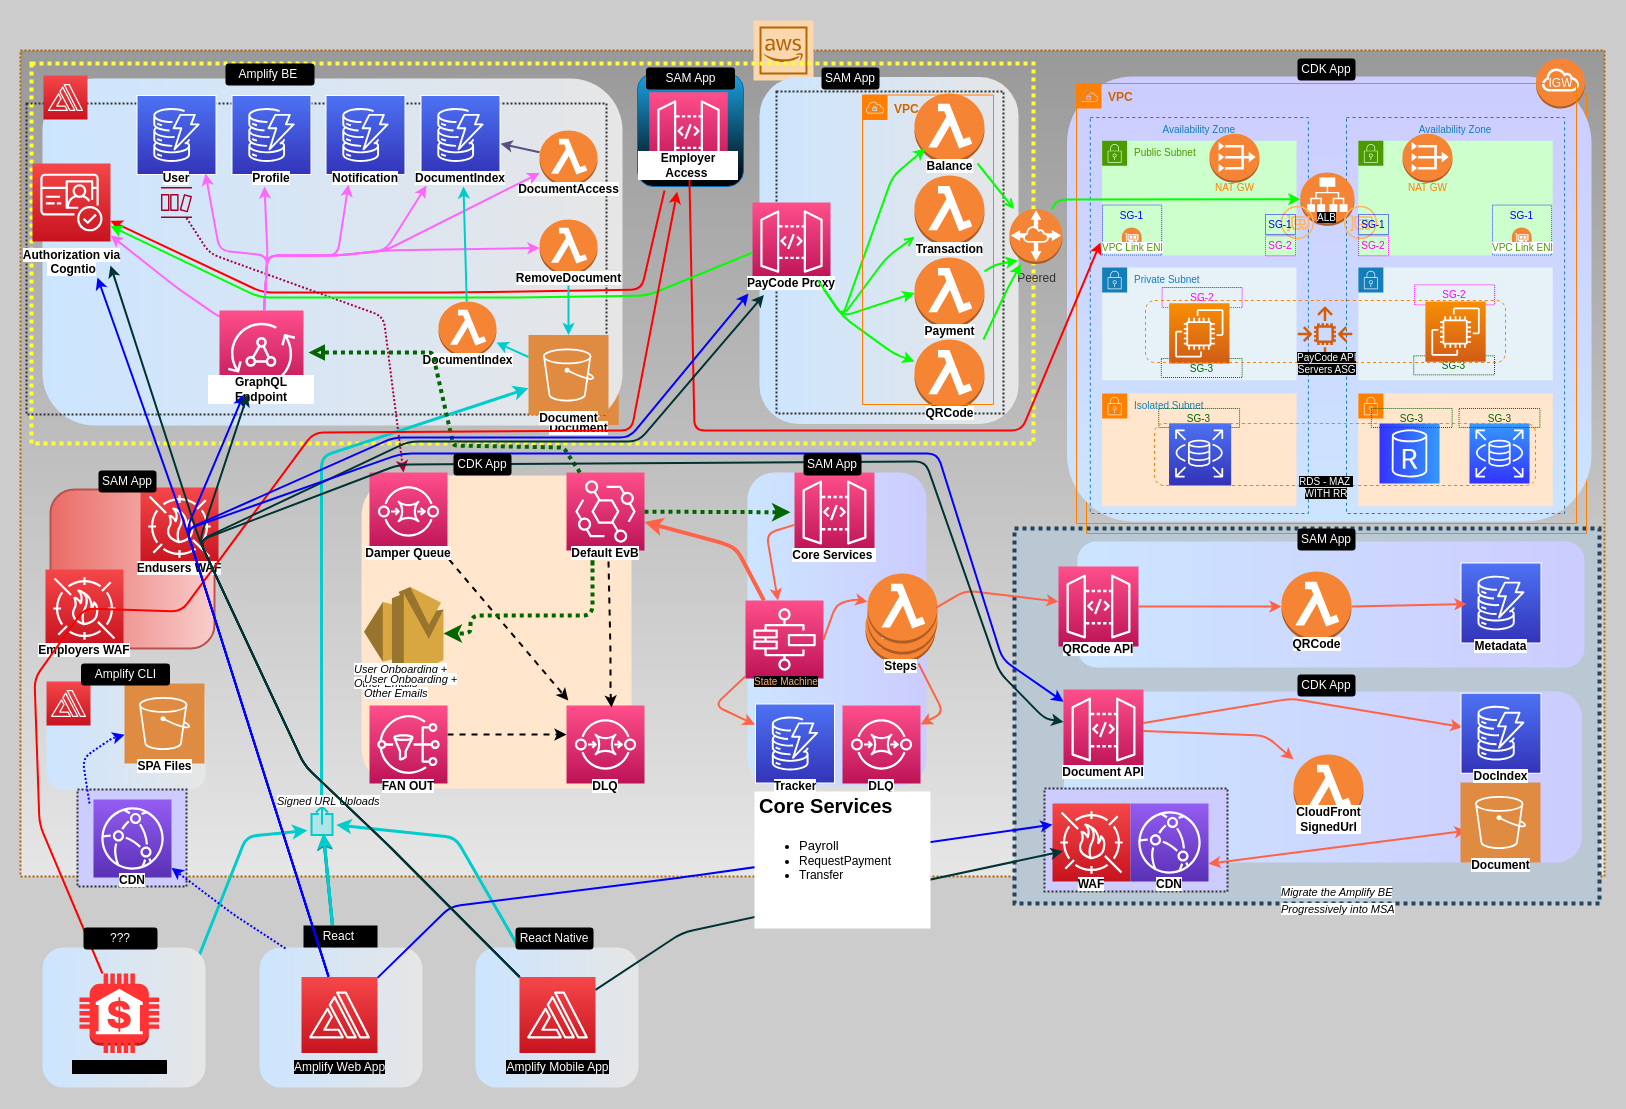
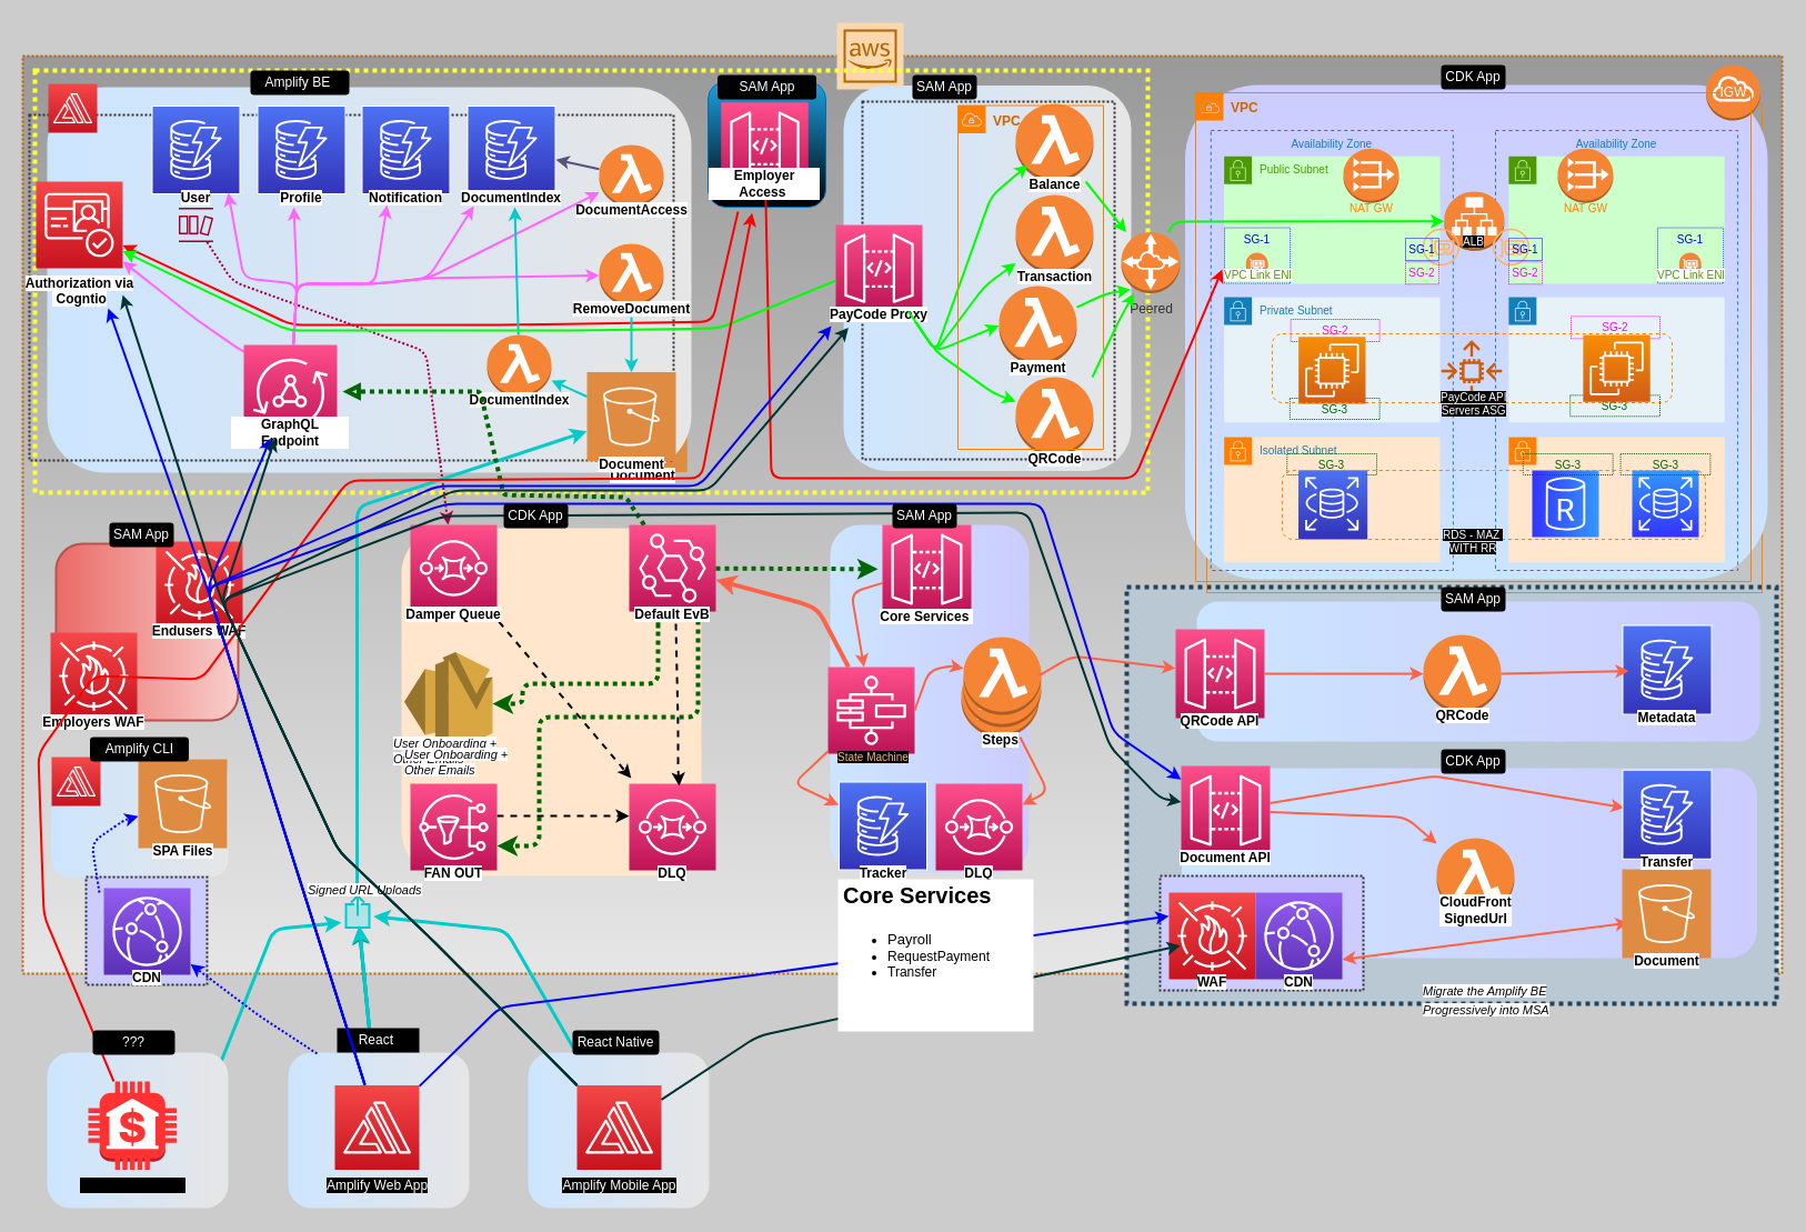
- <mxCell id="165" style="strokeWidth=2;strokeColor=#00FF00;edgeStyle=none;html=1;fillColor=#ffcd28;endArrow=open;endFill=1;startArrow=none;gradientColor=#ffa500;" edge="1" parent="103" source="113" target="163"><mxGeometry relative="1" as="geometry"><mxPoint x="937" y="311.759" as="sourcePoint" /><mxPoint x="734" y="325" as="targetPoint" /><Array as="points" /></mxGeometry></mxCell>
+ <mxCell id="165" style="strokeWidth=2;strokeColor=#00FF00;edgeStyle=none;html=1;fillColor=#ffcd28;endArrow=classic;endFill=1;startArrow=none;gradientColor=#ffa500;" edge="1" parent="103" source="113" target="163"><mxGeometry relative="1" as="geometry"><mxPoint x="937" y="311.759" as="sourcePoint" /><mxPoint x="734" y="325" as="targetPoint" /><Array as="points" /></mxGeometry></mxCell>
- <mxCell id="132" style="strokeWidth=2;strokeColor=#00FF00;edgeStyle=none;html=1;fillColor=#ffcd28;endArrow=open;endFill=1;startArrow=none;gradientColor=#ffa500;" parent="103" source="135" target="114" edge="1"><mxGeometry relative="1" as="geometry"><mxPoint x="734" y="325" as="sourcePoint" /><mxPoint x="937" y="311.759" as="targetPoint" /><Array as="points"><mxPoint x="842" y="316" /><mxPoint x="886" y="257" /></Array></mxGeometry></mxCell>
+ <mxCell id="132" style="strokeWidth=2;strokeColor=#00FF00;edgeStyle=none;html=1;fillColor=#ffcd28;endArrow=classic;endFill=1;startArrow=none;gradientColor=#ffa500;" parent="103" source="135" target="114" edge="1"><mxGeometry relative="1" as="geometry"><mxPoint x="734" y="325" as="sourcePoint" /><mxPoint x="937" y="311.759" as="targetPoint" /><Array as="points"><mxPoint x="842" y="316" /><mxPoint x="886" y="257" /></Array></mxGeometry></mxCell>
- <mxCell id="115" value="&lt;b&gt;Payment&lt;br&gt;&lt;/b&gt;" style="outlineConnect=0;dashed=0;labelBackgroundColor=#ffffff;fontColor=#000000;verticalLabelPosition=middle;verticalAlign=bottom;spacing=-10;align=center;html=1;shape=mxgraph.aws3.lambda_function;fillColor=#F58534;gradientColor=none;" parent="103" vertex="1"><mxGeometry x="914" y="257" width="70" height="71" as="geometry" /></mxCell>
+ <mxCell id="115" value="&lt;b&gt;Payment&lt;br&gt;&lt;/b&gt;" style="outlineConnect=0;dashed=0;labelBackgroundColor=#ffffff;fontColor=#000000;verticalLabelPosition=middle;verticalAlign=bottom;spacing=-10;align=center;html=1;shape=mxgraph.aws3.lambda_function;fillColor=#F58534;gradientColor=none;" parent="103" vertex="1"><mxGeometry x="899" y="257" width="70" height="71" as="geometry" /></mxCell>
+ <mxCell id="173" style="strokeWidth=4;strokeColor=#006600;edgeStyle=orthogonalEdgeStyle;html=1;fillColor=#99FF99;dashed=1;dashPattern=1 1;gradientColor=#4D9900;" parent="168" source="178" target="175" edge="1"><mxGeometry relative="1" as="geometry"><mxPoint x="605" y="603" as="sourcePoint" /><mxPoint x="447" y="765" as="targetPoint" /><Array as="points"><mxPoint x="628" y="645" /><mxPoint x="485" y="645" /><mxPoint x="485" y="761" /></Array></mxGeometry></mxCell>
- <mxCell id="102" value="DocIndex" style="sketch=0;outlineConnect=0;fontColor=#000000;gradientColor=#4D72F3;gradientDirection=north;fillColor=#3334B9;strokeColor=#ffffff;dashed=0;labelBackgroundColor=#ffffff;verticalLabelPosition=middle;verticalAlign=bottom;spacing=-10;align=center;html=1;fontSize=12;fontStyle=1;whiteSpace=wrap;aspect=fixed;shape=mxgraph.aws4.productIcon;prIcon=mxgraph.aws4.dynamodb;" vertex="1" parent="14"><mxGeometry x="1460" y="692.21" width="81" height="81" as="geometry" /></mxCell>
+ <mxCell id="102" value="Transfer" style="sketch=0;outlineConnect=0;fontColor=#000000;gradientColor=#4D72F3;gradientDirection=north;fillColor=#3334B9;strokeColor=#ffffff;dashed=0;labelBackgroundColor=#ffffff;verticalLabelPosition=middle;verticalAlign=bottom;spacing=-10;align=center;html=1;fontSize=12;fontStyle=1;whiteSpace=wrap;aspect=fixed;shape=mxgraph.aws4.productIcon;prIcon=mxgraph.aws4.dynamodb;" vertex="1" parent="14"><mxGeometry x="1460" y="692.21" width="81" height="81" as="geometry" /></mxCell>
